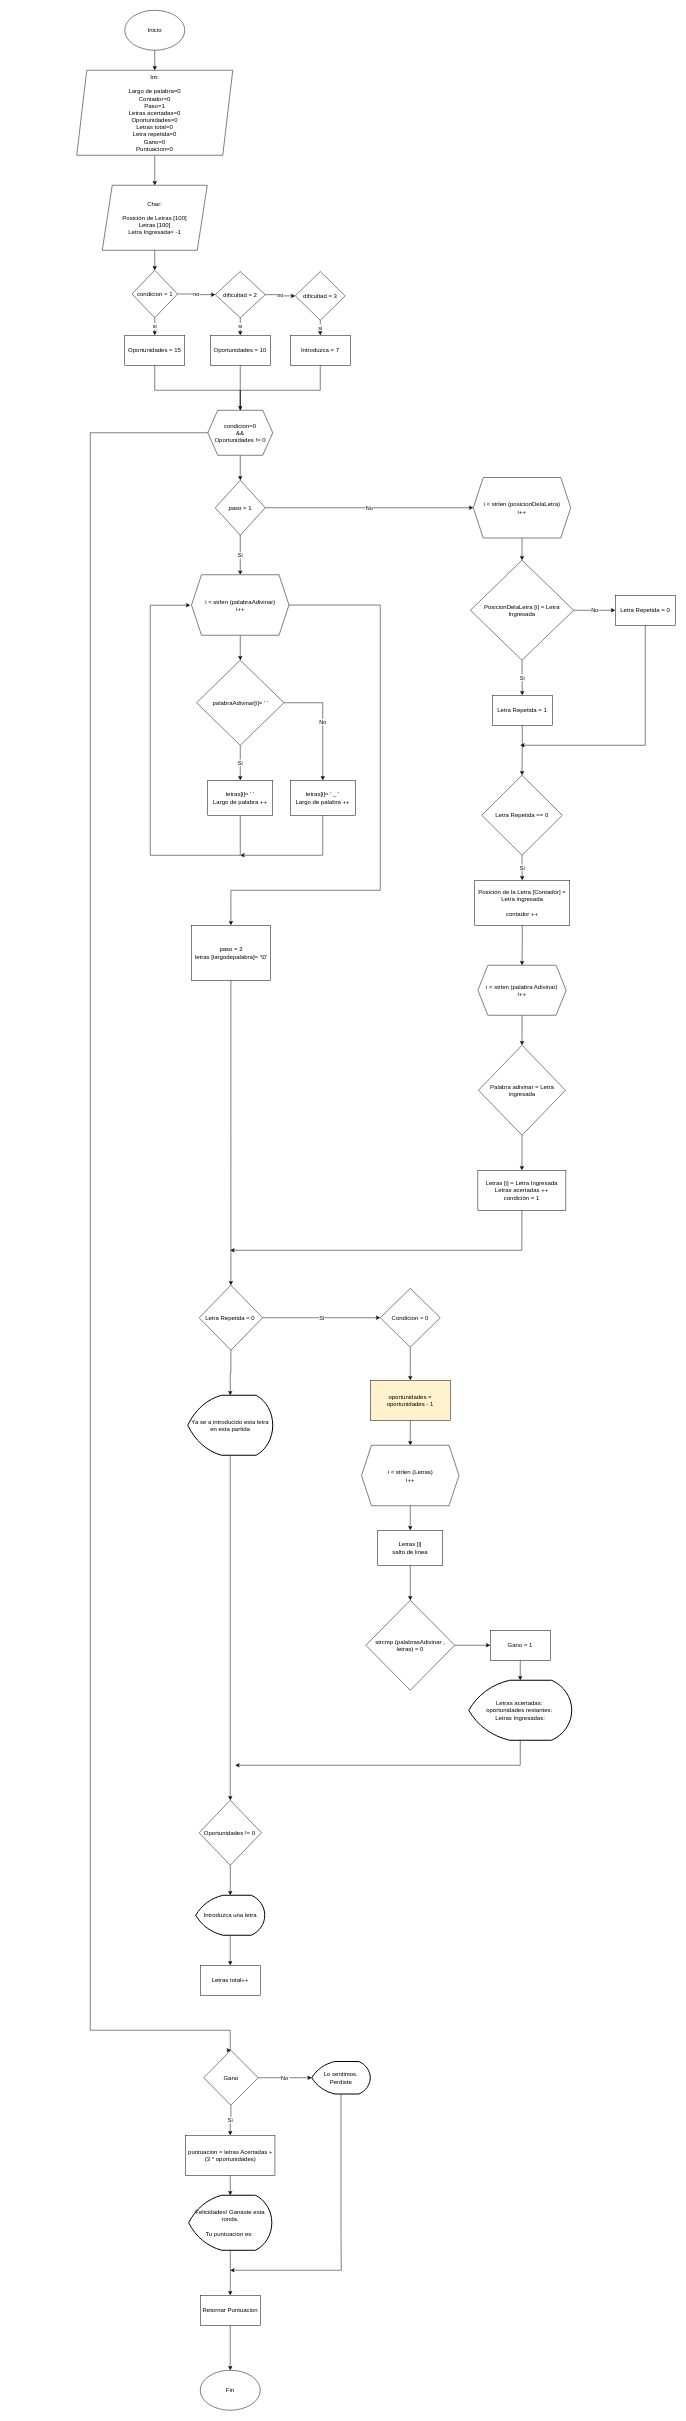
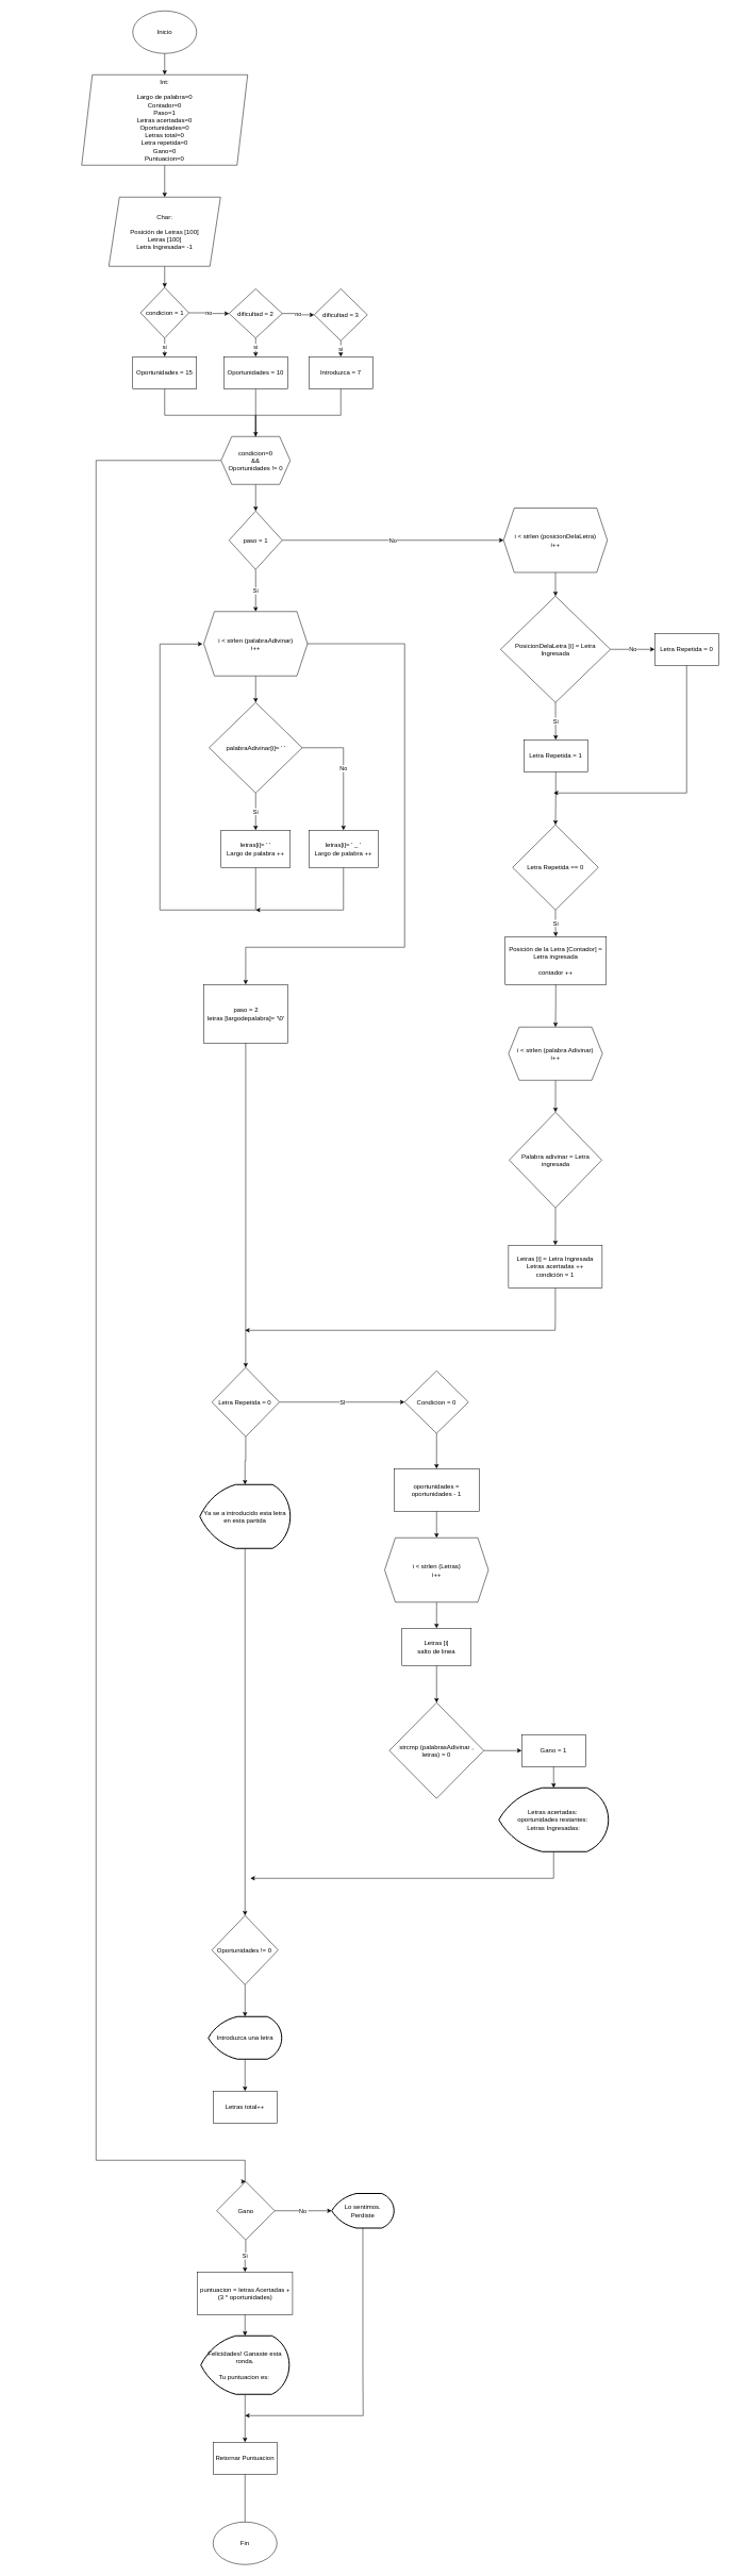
- <mxCell id="66" value="oportunidades = oportunidades - 1" style="rounded=0;whiteSpace=wrap;html=1;fillColor=#fff2cc;" parent="1" vertex="1"><mxGeometry x="740" y="2760" width="160" height="80" as="geometry" /></mxCell>
+ <mxCell id="66" value="oportunidades = oportunidades - 1" style="rounded=0;whiteSpace=wrap;html=1;" parent="1" vertex="1"><mxGeometry x="740" y="2760" width="160" height="80" as="geometry" /></mxCell>
- <mxCell id="94" style="edgeStyle=orthogonalEdgeStyle;rounded=0;orthogonalLoop=1;jettySize=auto;html=1;" parent="1" source="95" target="93" edge="1"><mxGeometry relative="1" as="geometry" /></mxCell>
+ <mxCell id="94" style="edgeStyle=orthogonalEdgeStyle;rounded=0;orthogonalLoop=1;jettySize=auto;html=1;endArrow=none;" parent="1" source="95" target="93" edge="1"><mxGeometry relative="1" as="geometry" /></mxCell>
